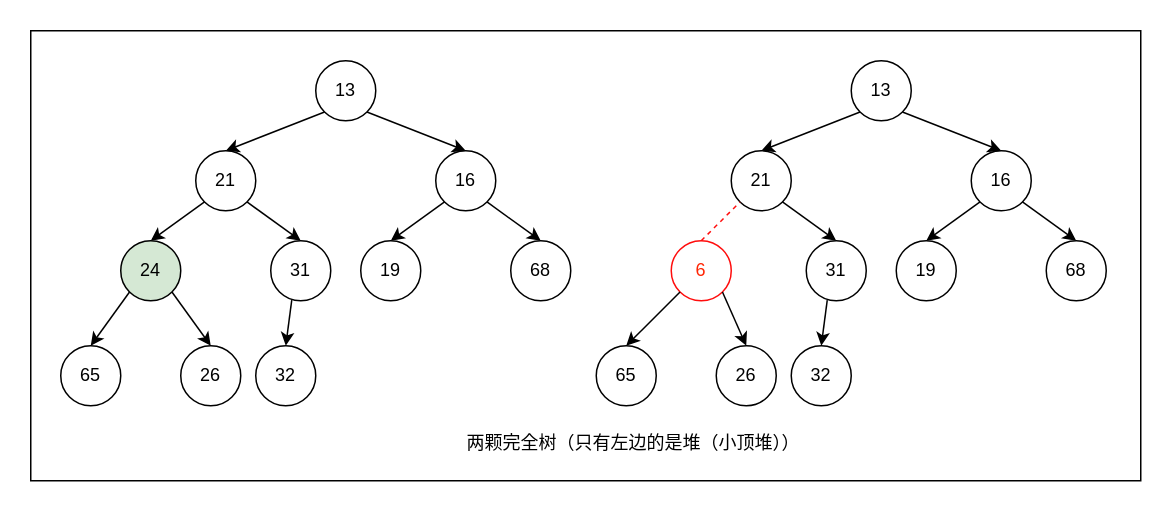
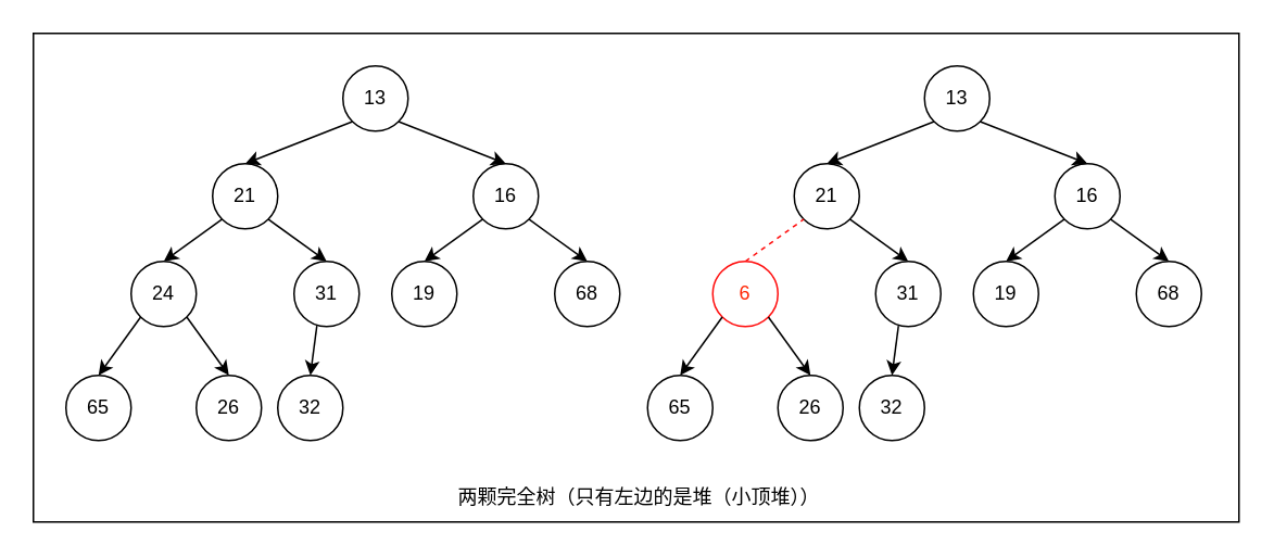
- <mxCell id="6" value="24" style="ellipse;whiteSpace=wrap;html=1;aspect=fixed;fillColor=#d5e8d4;" vertex="1" parent="1"><mxGeometry x="80" y="160" width="40" height="40" as="geometry" /></mxCell>
+ <mxCell id="6" value="24" style="ellipse;whiteSpace=wrap;html=1;aspect=fixed;" vertex="1" parent="1"><mxGeometry x="80" y="160" width="40" height="40" as="geometry" /></mxCell>
- <mxCell id="25" value="&lt;font color=&quot;#ff2605&quot;&gt;6&lt;/font&gt;" style="ellipse;whiteSpace=wrap;html=1;aspect=fixed;strokeColor=#FF0D0D;" vertex="1" parent="1"><mxGeometry x="447" y="160" width="40" height="40" as="geometry" /></mxCell>
+ <mxCell id="25" value="&lt;font color=&quot;#ff2605&quot;&gt;6&lt;/font&gt;" style="ellipse;whiteSpace=wrap;html=1;aspect=fixed;strokeColor=#FF0D0D;" vertex="1" parent="1"><mxGeometry x="437" y="160" width="40" height="40" as="geometry" /></mxCell>
- <mxCell id="41" value="两颗完全树（只有左边的是堆（小顶堆））" style="text;html=1;strokeColor=none;fillColor=none;align=center;verticalAlign=middle;whiteSpace=wrap;rounded=0;fontColor=#000000;" vertex="1" parent="1"><mxGeometry x="287" y="280" width="270" height="30" as="geometry" /></mxCell>
+ <mxCell id="41" value="两颗完全树（只有左边的是堆（小顶堆））" style="text;html=1;strokeColor=none;fillColor=none;align=center;verticalAlign=middle;whiteSpace=wrap;rounded=0;fontColor=#000000;" vertex="1" parent="1"><mxGeometry x="257" y="290" width="270" height="30" as="geometry" /></mxCell>
